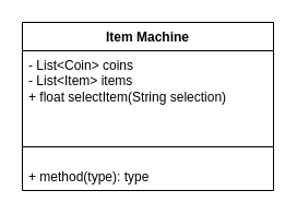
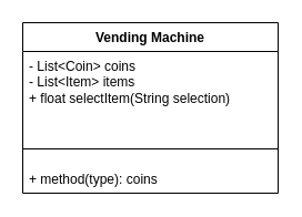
- <mxCell id="2" value="Item Machine" style="swimlane;fontStyle=1;align=center;verticalAlign=top;childLayout=stackLayout;horizontal=1;startSize=26;horizontalStack=0;resizeParent=1;resizeParentMax=0;resizeLast=0;collapsible=1;marginBottom=0;whiteSpace=wrap;html=1;" vertex="1" parent="1"><mxGeometry x="20" y="20" width="230" height="154" as="geometry"><mxRectangle x="330" y="250" width="130" height="30" as="alternateBounds" /></mxGeometry></mxCell>
+ <mxCell id="2" value="Vending Machine" style="swimlane;fontStyle=1;align=center;verticalAlign=top;childLayout=stackLayout;horizontal=1;startSize=26;horizontalStack=0;resizeParent=1;resizeParentMax=0;resizeLast=0;collapsible=1;marginBottom=0;whiteSpace=wrap;html=1;" vertex="1" parent="1"><mxGeometry x="20" y="20" width="230" height="154" as="geometry"><mxRectangle x="330" y="250" width="130" height="30" as="alternateBounds" /></mxGeometry></mxCell>
- <mxCell id="5" value="+ method(type): type" style="text;strokeColor=none;fillColor=none;align=left;verticalAlign=top;spacingLeft=4;spacingRight=4;overflow=hidden;rotatable=0;points=[[0,0.5],[1,0.5]];portConstraint=eastwest;whiteSpace=wrap;html=1;" vertex="1" parent="2"><mxGeometry y="128" width="230" height="26" as="geometry" /></mxCell>
+ <mxCell id="5" value="+ method(type): coins" style="text;strokeColor=none;fillColor=none;align=left;verticalAlign=top;spacingLeft=4;spacingRight=4;overflow=hidden;rotatable=0;points=[[0,0.5],[1,0.5]];portConstraint=eastwest;whiteSpace=wrap;html=1;" vertex="1" parent="2"><mxGeometry y="128" width="230" height="26" as="geometry" /></mxCell>
